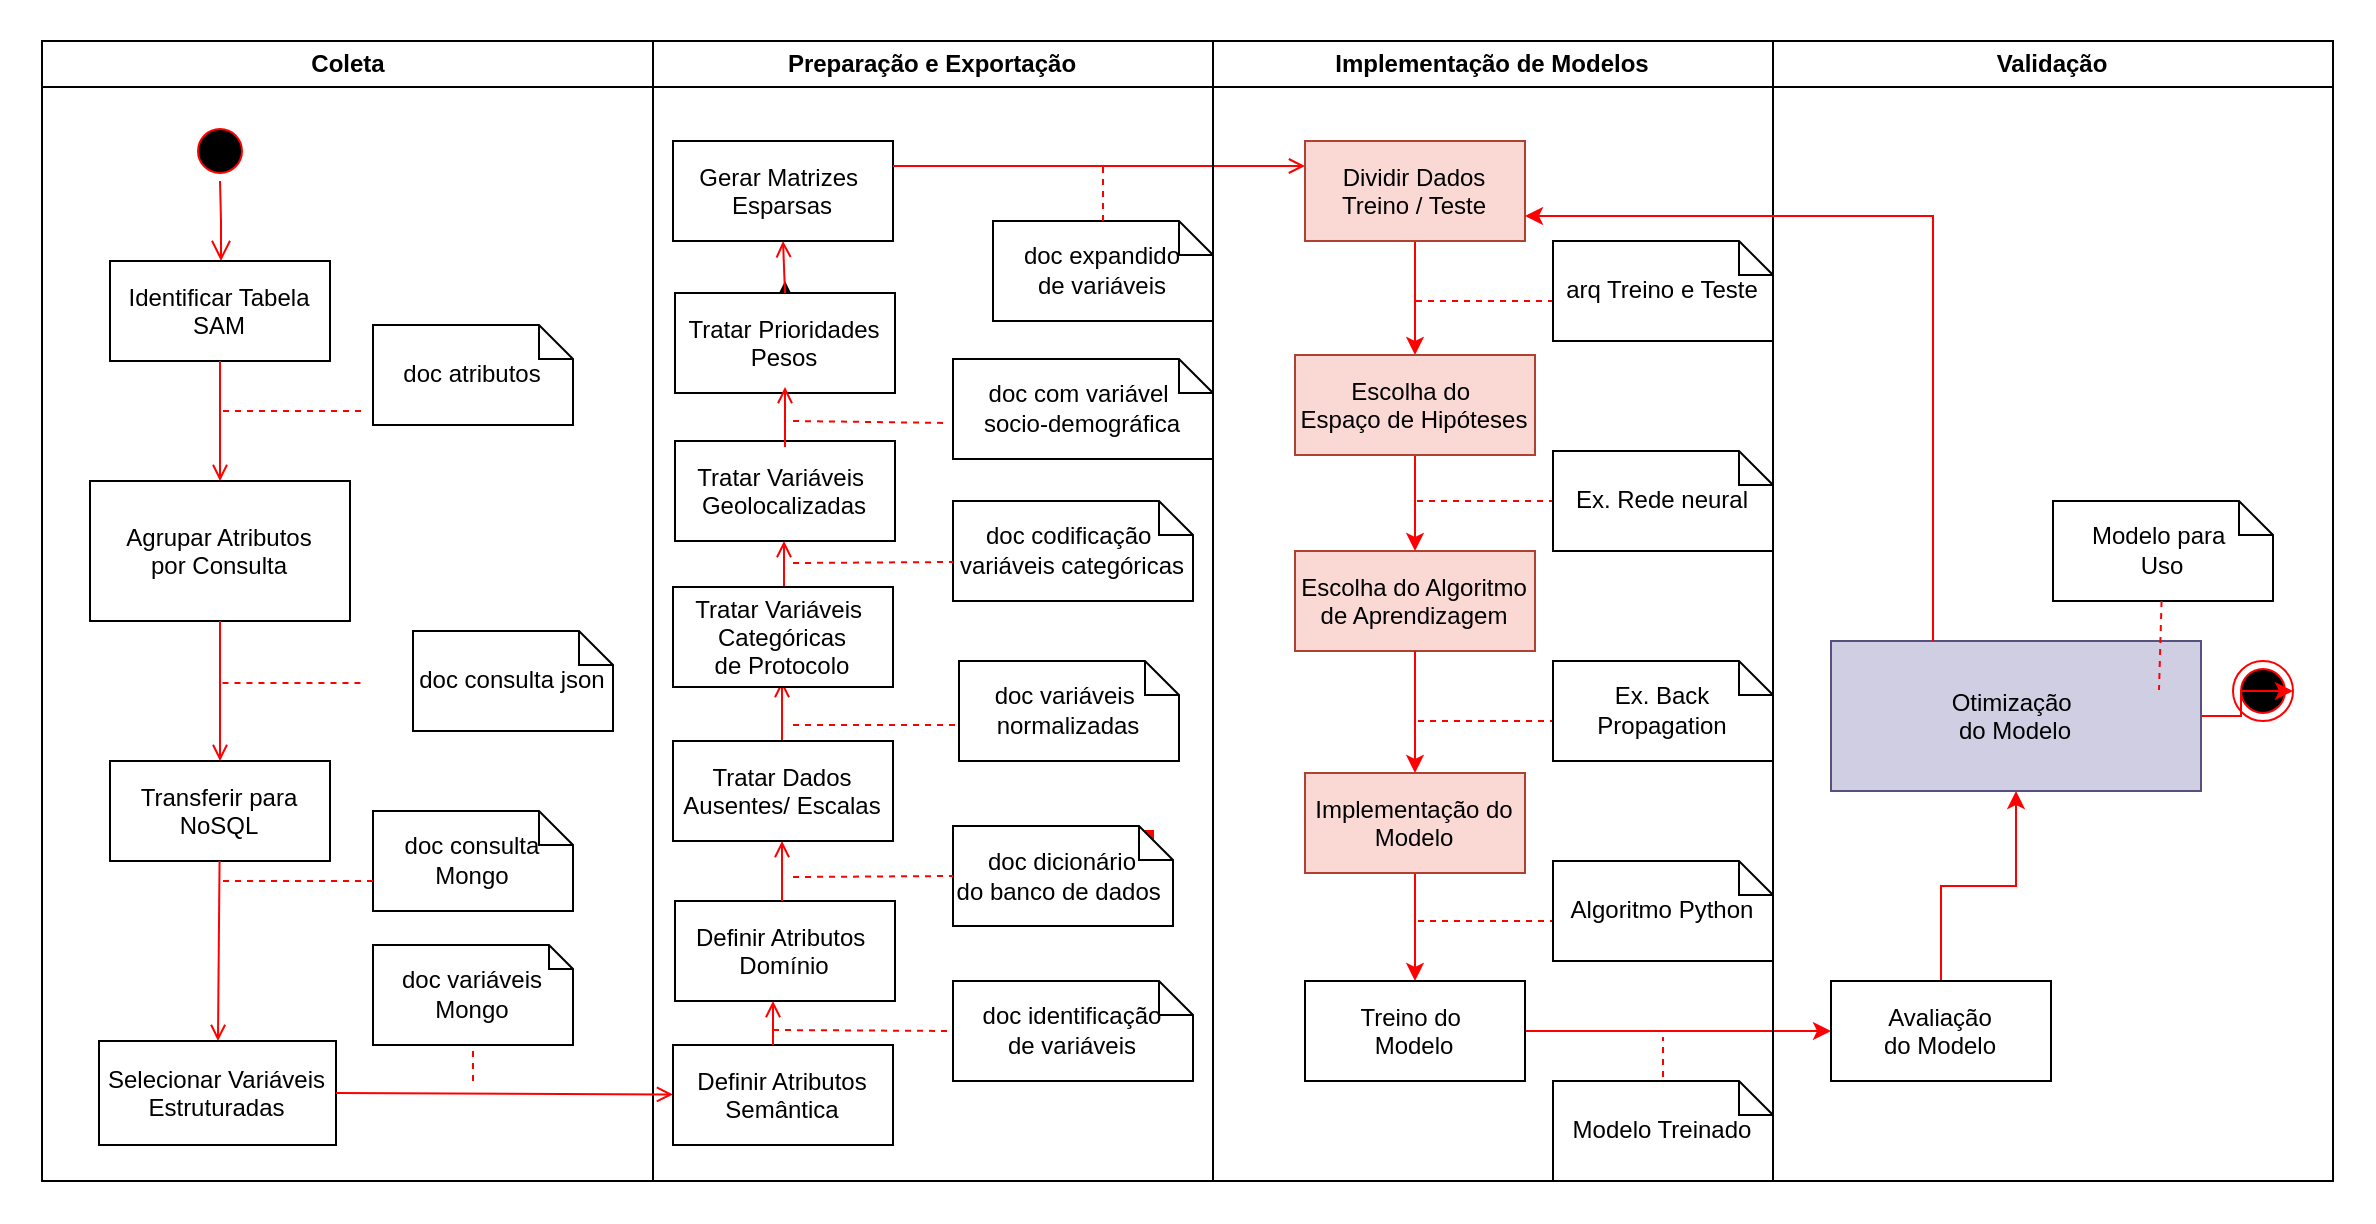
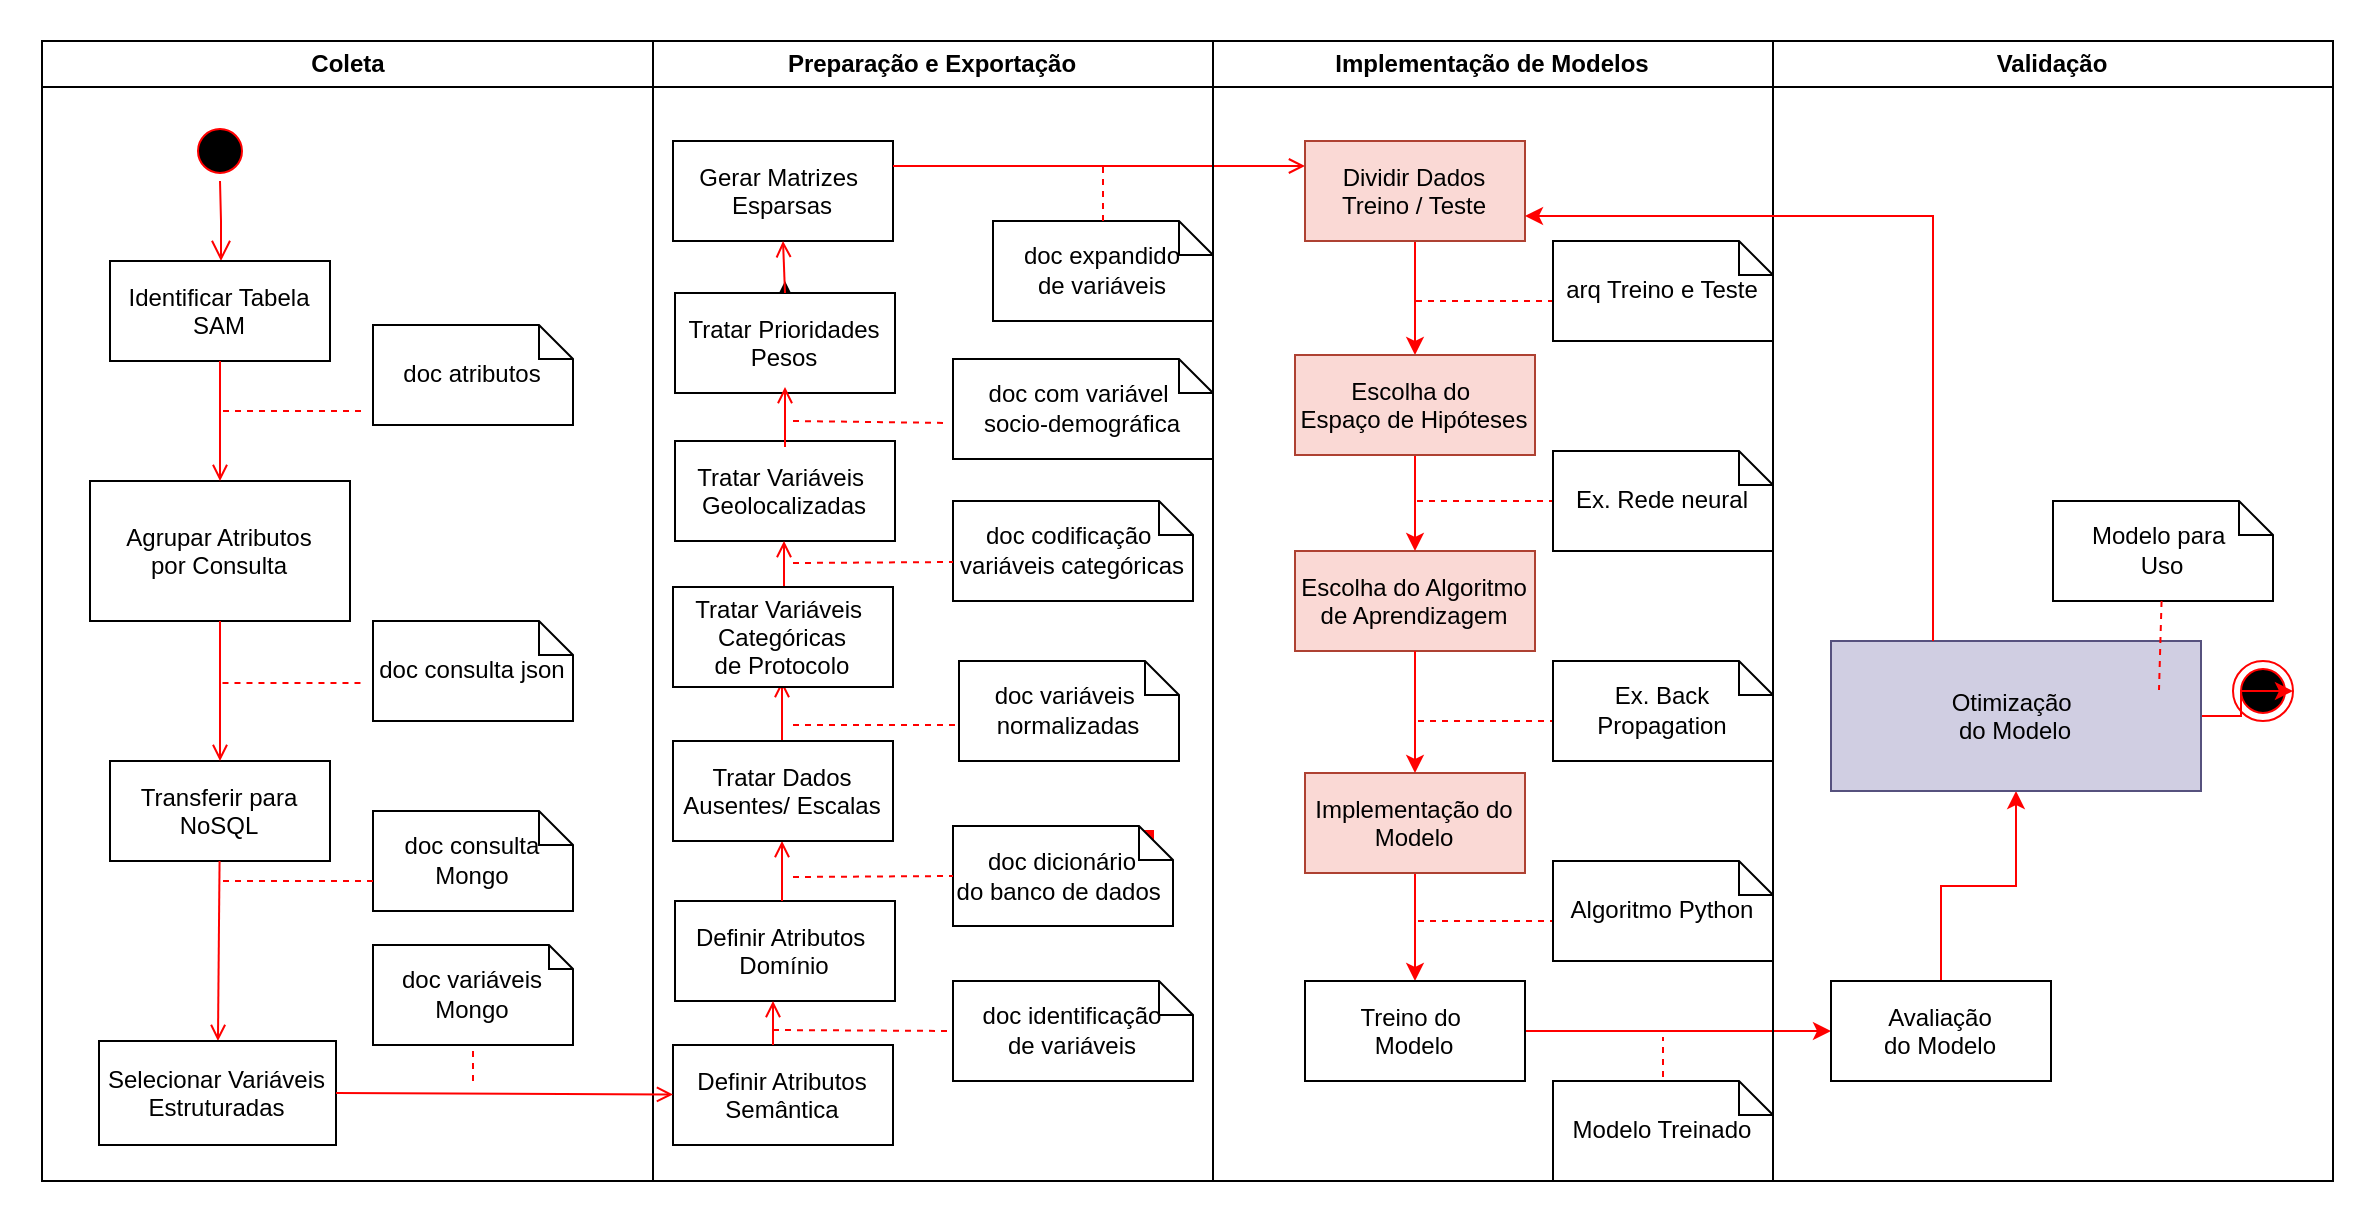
- <mxCell id="13" value="doc consulta json" style="shape=note;whiteSpace=wrap;size=17;" parent="2" vertex="1"><mxGeometry x="185.5" y="295" width="100" height="50" as="geometry" /></mxCell>
+ <mxCell id="13" value="doc consulta json" style="shape=note;whiteSpace=wrap;size=17;" parent="2" vertex="1"><mxGeometry x="165.5" y="290" width="100" height="50" as="geometry" /></mxCell>
